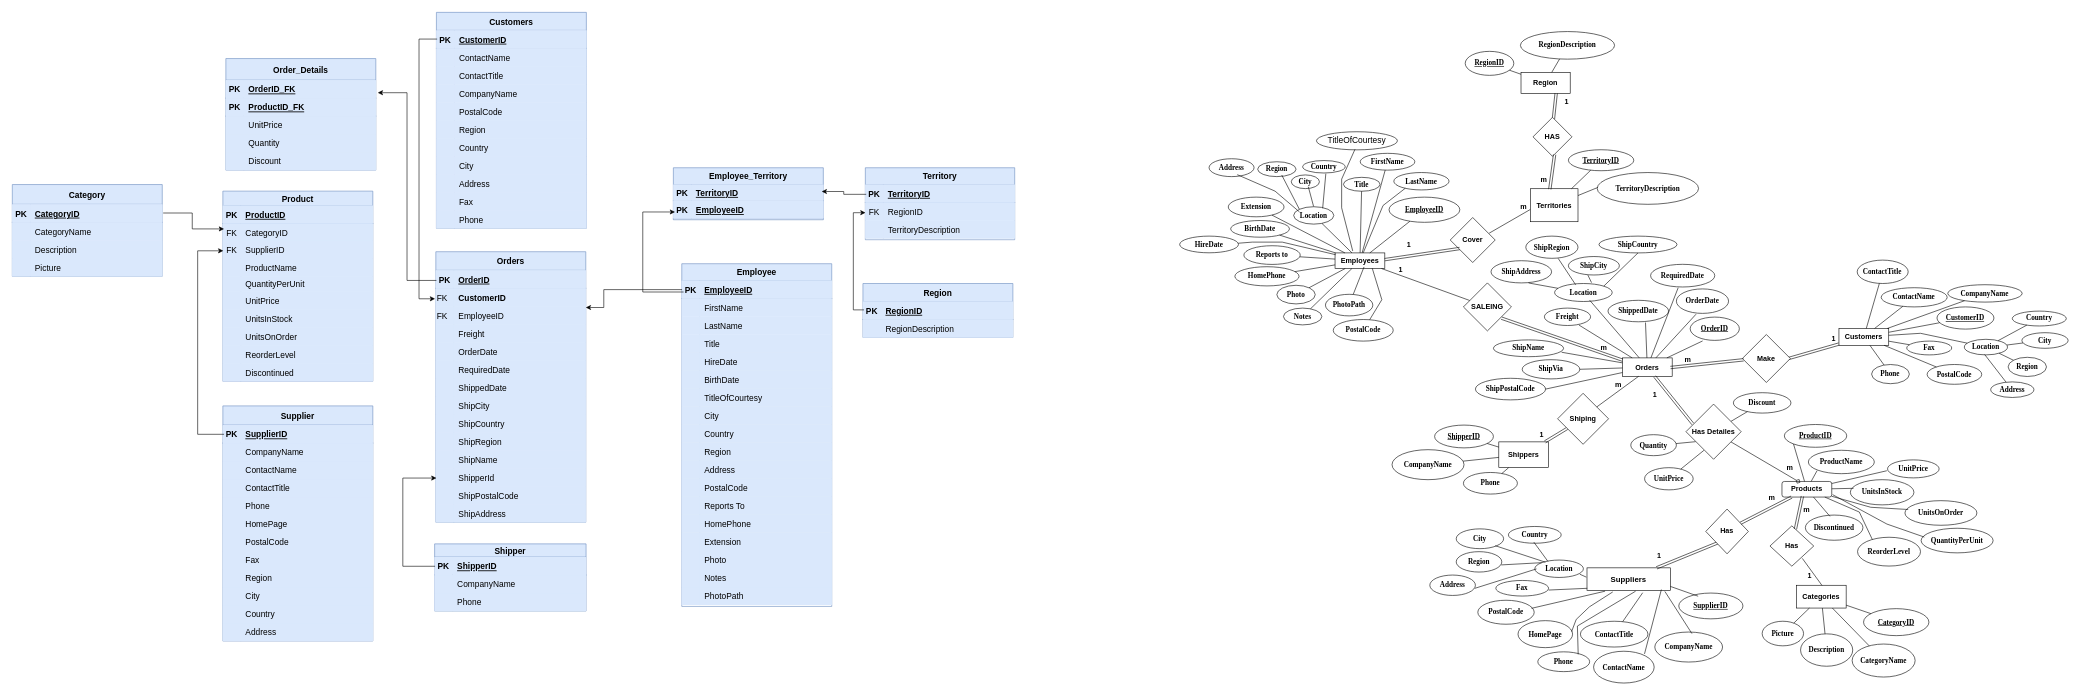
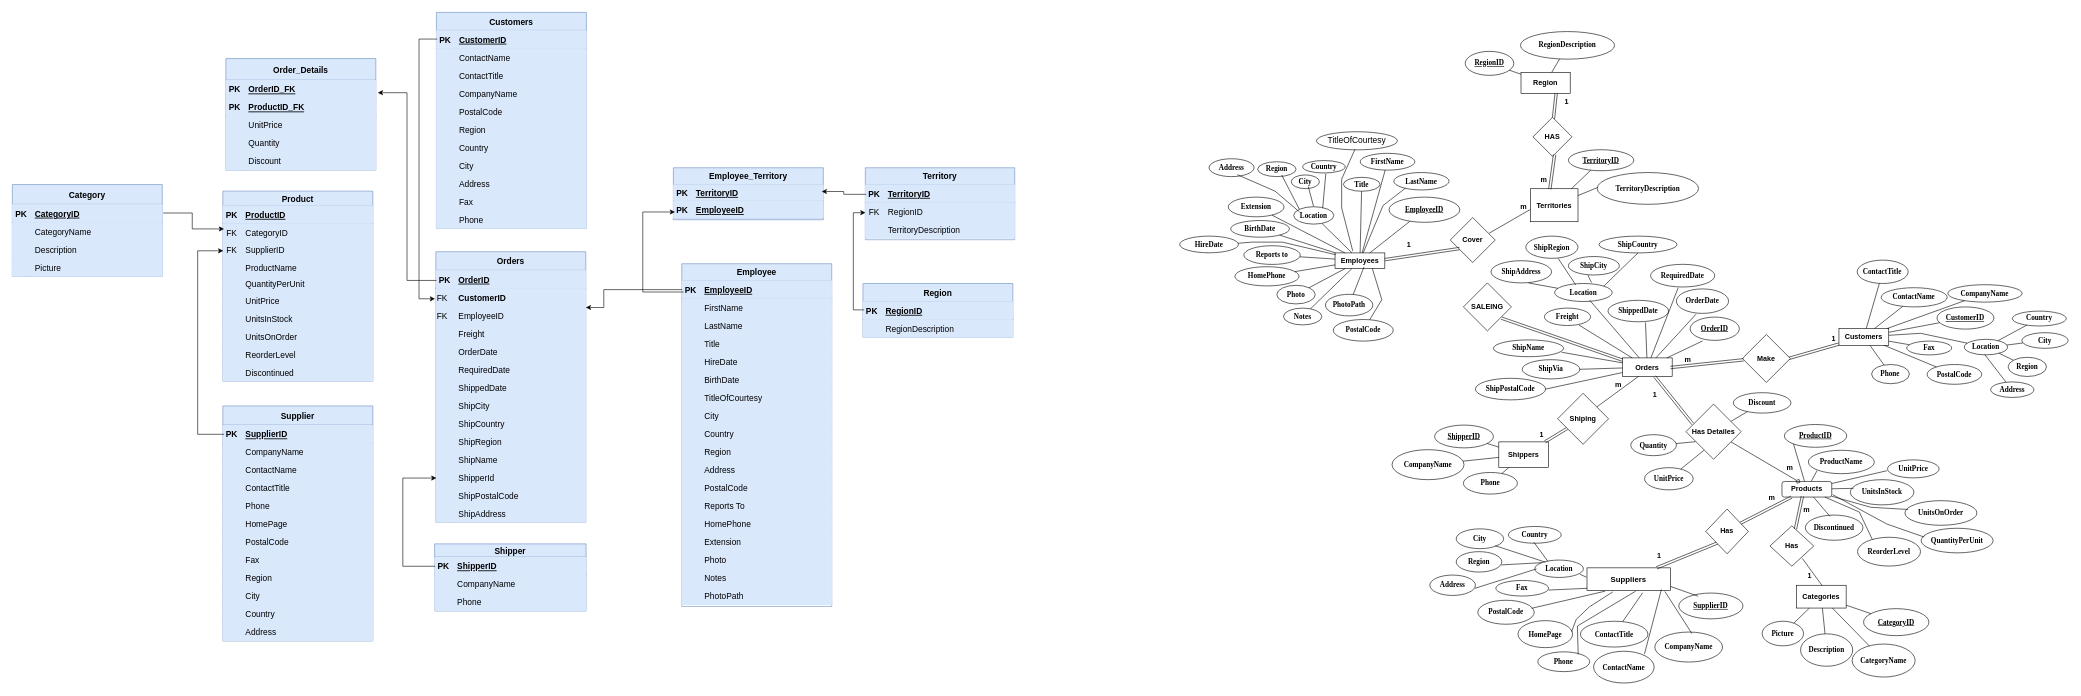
- <mxCell id="158" value="" style="endArrow=none;html=1;rounded=0;fontColor=default;fontSize=12;labelBackgroundColor=none;endFill=0;fontStyle=1" edge="1" parent="1" source="175" target="186"><mxGeometry width="50" height="50" relative="1" as="geometry"><mxPoint x="2275.512" y="686.706" as="sourcePoint" /><mxPoint x="2383" y="479" as="targetPoint" /><Array as="points" /></mxGeometry></mxCell>
- <mxCell id="159" value="1" style="edgeLabel;html=1;align=center;verticalAlign=middle;resizable=0;points=[];labelBackgroundColor=none;fontSize=12;fontStyle=1" vertex="1" connectable="0" parent="158"><mxGeometry x="-0.882" y="1" relative="1" as="geometry"><mxPoint x="22" y="-1" as="offset" /></mxGeometry></mxCell>
- <mxCell id="160" value="m" style="edgeLabel;html=1;align=center;verticalAlign=middle;resizable=0;points=[];labelBackgroundColor=none;fontSize=12;fontStyle=1" vertex="1" connectable="0" parent="158"><mxGeometry x="0.675" relative="1" as="geometry"><mxPoint x="247" y="88" as="offset" /></mxGeometry></mxCell>
